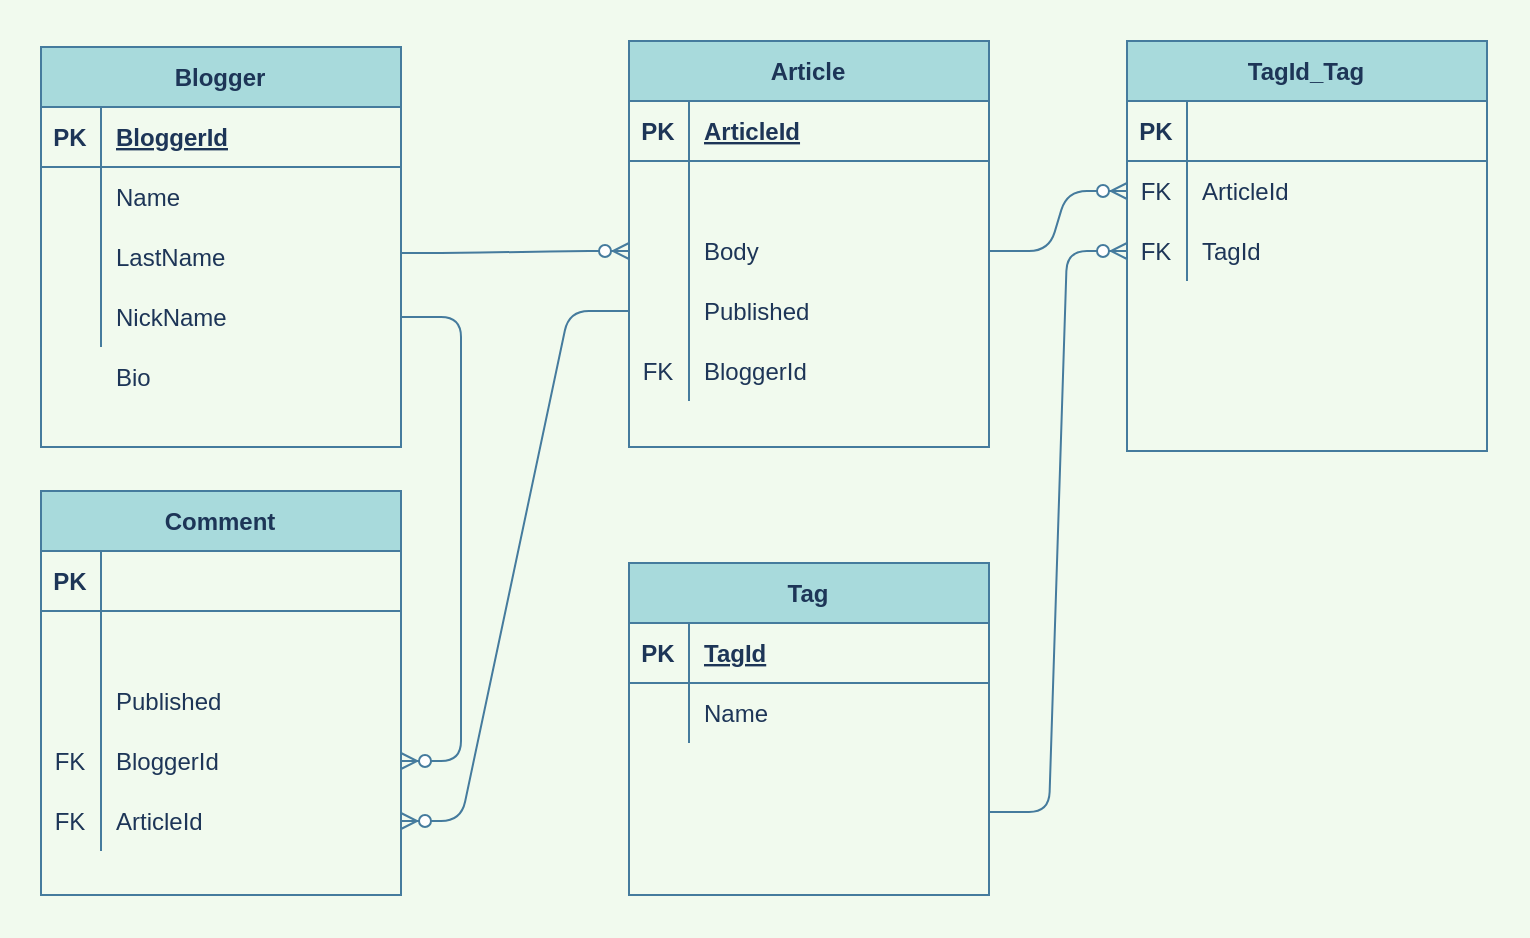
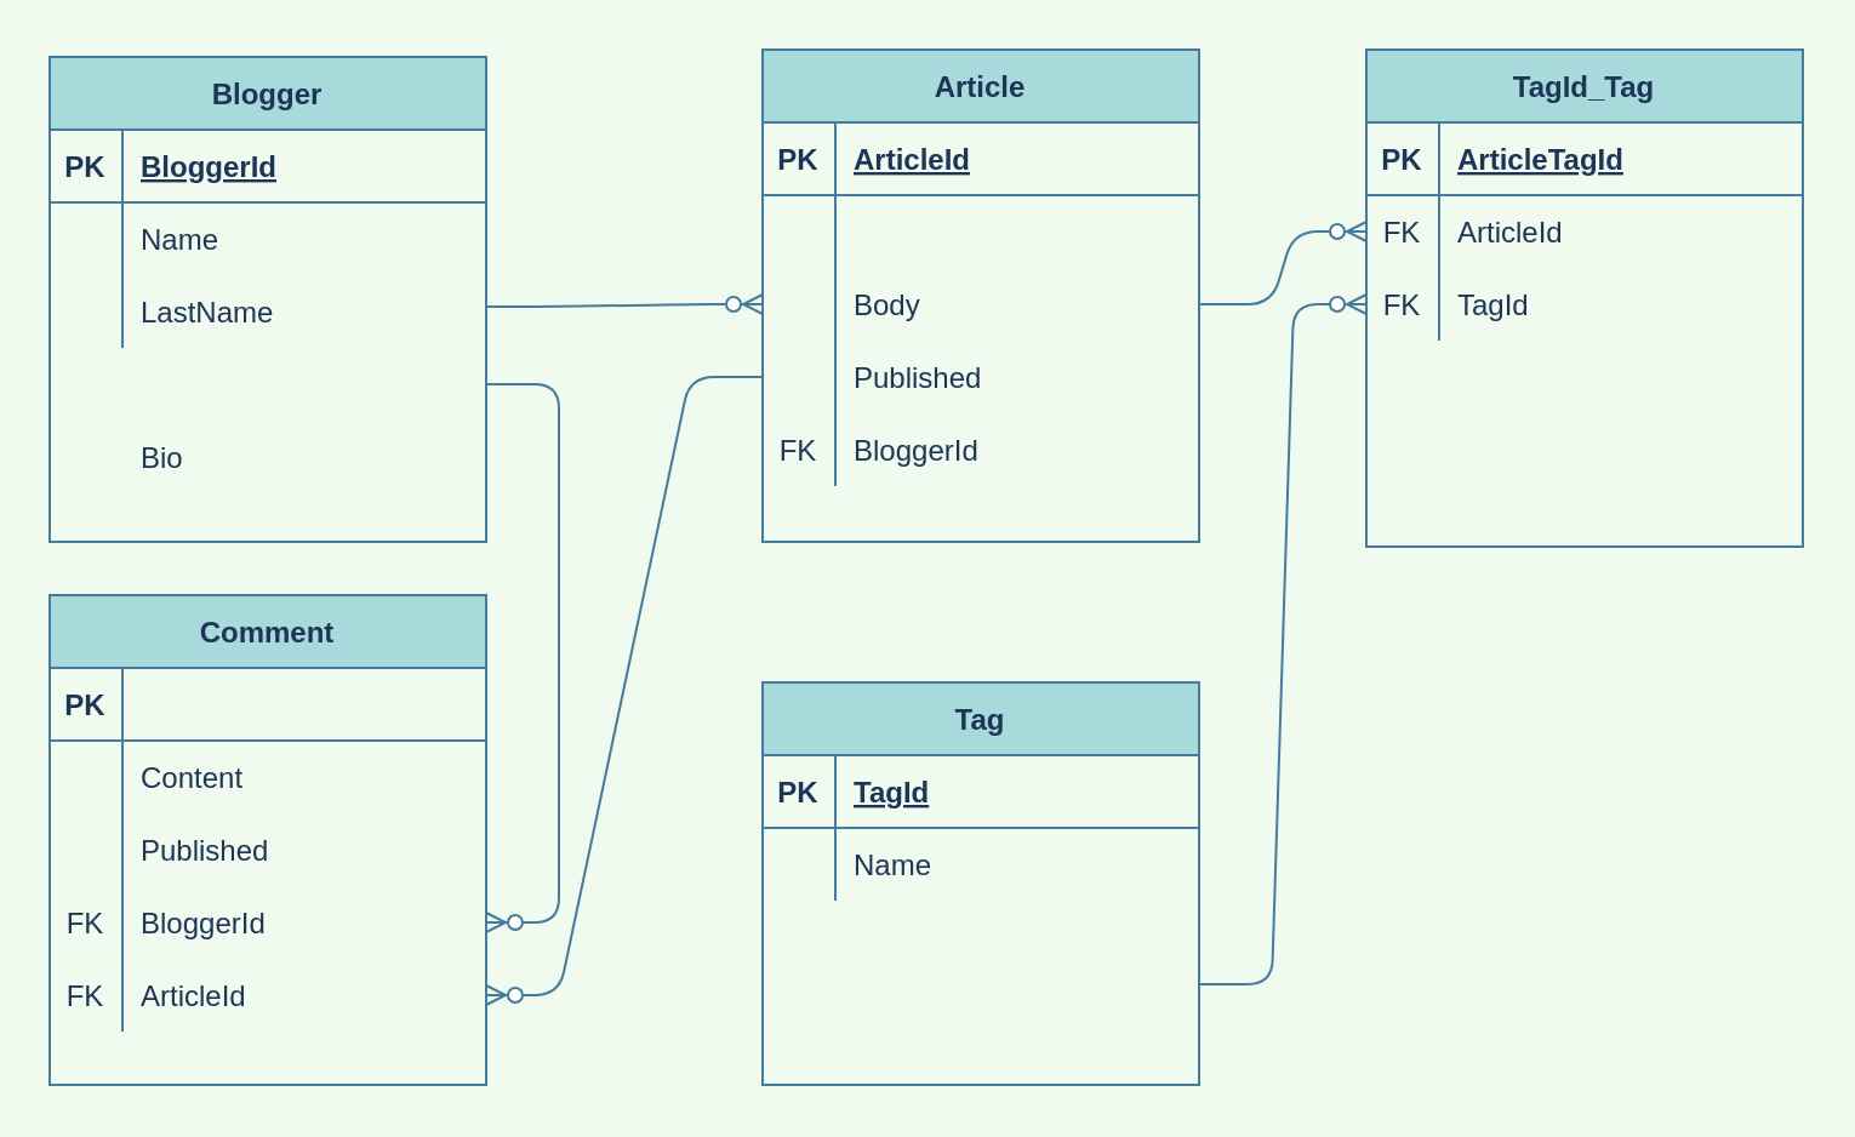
+ <mxCell id="52" value="ArticleTagId" style="shape=partialRectangle;connectable=0;fillColor=none;top=0;left=0;bottom=0;right=0;align=left;spacingLeft=6;fontStyle=5;overflow=hidden;strokeColor=#457B9D;fontColor=#1D3557;" vertex="1" parent="50"><mxGeometry x="30" width="150" height="30" as="geometry" /></mxCell>
- <mxCell id="18" value="NickName" style="shape=partialRectangle;connectable=0;fillColor=none;top=0;left=0;bottom=0;right=0;align=left;spacingLeft=6;overflow=hidden;strokeColor=#457B9D;fontColor=#1D3557;" vertex="1" parent="16"><mxGeometry x="30" width="150" height="30" as="geometry" /></mxCell>
+ <mxCell id="39" value="Content" style="shape=partialRectangle;connectable=0;fillColor=none;top=0;left=0;bottom=0;right=0;align=left;spacingLeft=6;overflow=hidden;strokeColor=#457B9D;fontColor=#1D3557;" vertex="1" parent="37"><mxGeometry x="30" width="150" height="30" as="geometry" /></mxCell>
